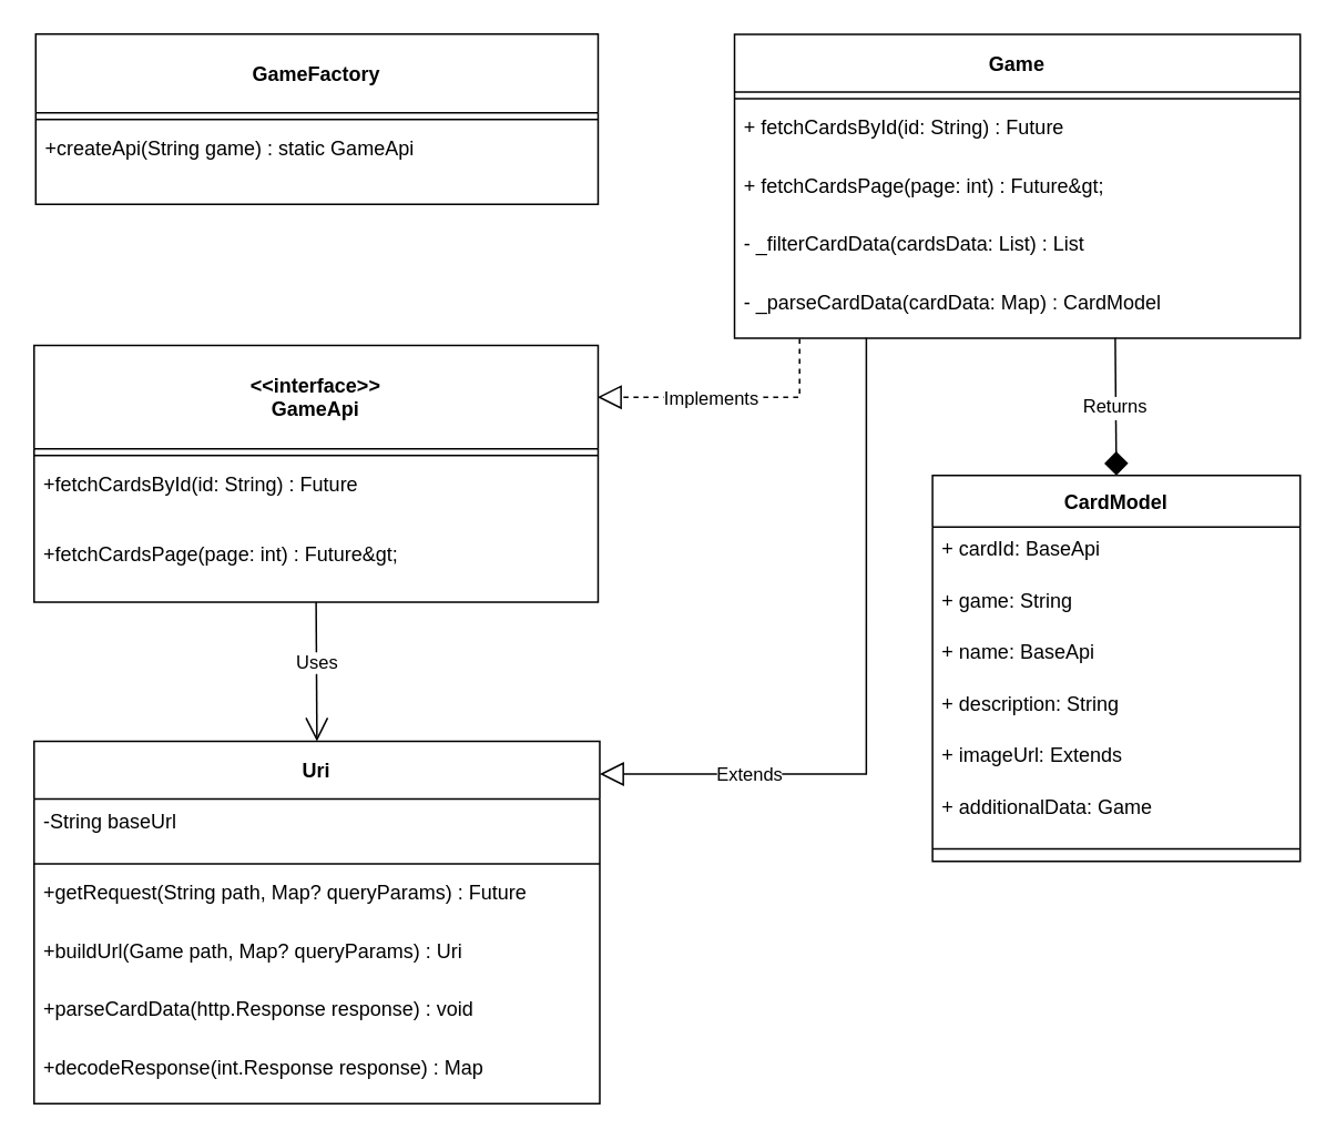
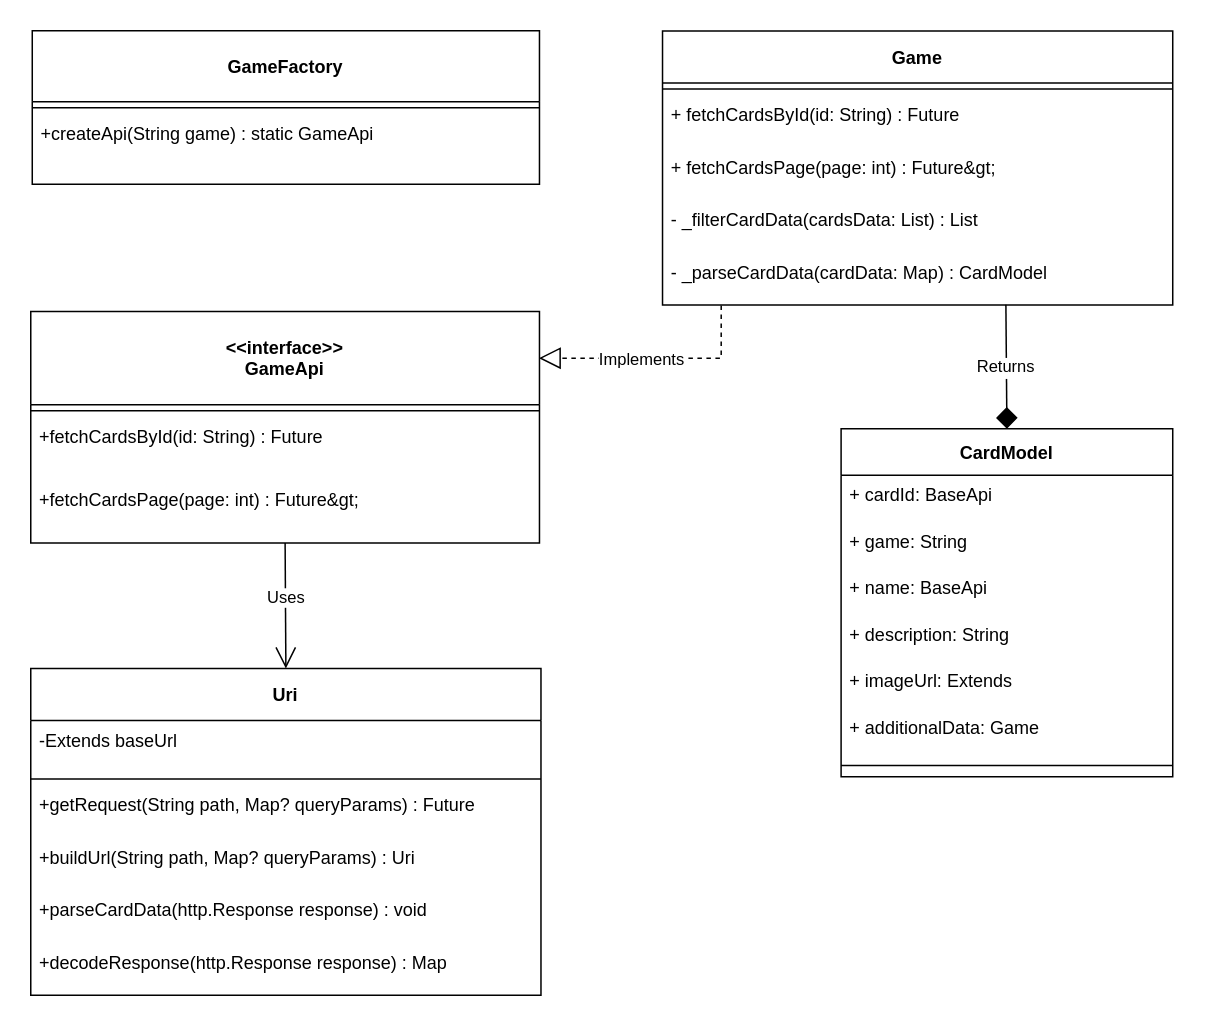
- <mxCell id="33" value="" style="endArrow=block;dashed=0;endFill=0;endSize=12;html=1;rounded=0;entryX=1;entryY=0.09;entryDx=0;entryDy=0;entryPerimeter=0;exitX=0.233;exitY=0.997;exitDx=0;exitDy=0;exitPerimeter=0;edgeStyle=orthogonalEdgeStyle;" parent="1" source="16" target="26" edge="1"><mxGeometry width="160" relative="1" as="geometry"><mxPoint x="440" y="345" as="sourcePoint" /><mxPoint x="600" y="345" as="targetPoint" /></mxGeometry></mxCell>
- <mxCell id="34" value="Extends" style="edgeLabel;html=1;align=center;verticalAlign=middle;resizable=0;points=[];" parent="33" vertex="1" connectable="0"><mxGeometry x="0.579" relative="1" as="geometry"><mxPoint as="offset" /></mxGeometry></mxCell>
- <mxCell id="27" value="-String baseUrl" style="text;strokeColor=none;fillColor=none;align=left;verticalAlign=top;spacingLeft=4;spacingRight=4;overflow=hidden;rotatable=0;points=[[0,0.5],[1,0.5]];portConstraint=eastwest;" parent="26" vertex="1"><mxGeometry y="34.667" width="340" height="35" as="geometry" /></mxCell>
+ <mxCell id="27" value="-Extends baseUrl" style="text;strokeColor=none;fillColor=none;align=left;verticalAlign=top;spacingLeft=4;spacingRight=4;overflow=hidden;rotatable=0;points=[[0,0.5],[1,0.5]];portConstraint=eastwest;" parent="26" vertex="1"><mxGeometry y="34.667" width="340" height="35" as="geometry" /></mxCell>
- <mxCell id="30" value="+buildUrl(Game path, Map? queryParams) : Uri" style="text;strokeColor=none;fillColor=none;align=left;verticalAlign=top;spacingLeft=4;spacingRight=4;overflow=hidden;rotatable=0;points=[[0,0.5],[1,0.5]];portConstraint=eastwest;" parent="26" vertex="1"><mxGeometry y="112.667" width="340" height="35" as="geometry" /></mxCell>
+ <mxCell id="30" value="+buildUrl(String path, Map? queryParams) : Uri" style="text;strokeColor=none;fillColor=none;align=left;verticalAlign=top;spacingLeft=4;spacingRight=4;overflow=hidden;rotatable=0;points=[[0,0.5],[1,0.5]];portConstraint=eastwest;" parent="26" vertex="1"><mxGeometry y="112.667" width="340" height="35" as="geometry" /></mxCell>
- <mxCell id="32" value="+decodeResponse(int.Response response) : Map" style="text;strokeColor=none;fillColor=none;align=left;verticalAlign=top;spacingLeft=4;spacingRight=4;overflow=hidden;rotatable=0;points=[[0,0.5],[1,0.5]];portConstraint=eastwest;" parent="26" vertex="1"><mxGeometry y="182.667" width="340" height="35" as="geometry" /></mxCell>
+ <mxCell id="32" value="+decodeResponse(http.Response response) : Map" style="text;strokeColor=none;fillColor=none;align=left;verticalAlign=top;spacingLeft=4;spacingRight=4;overflow=hidden;rotatable=0;points=[[0,0.5],[1,0.5]];portConstraint=eastwest;" parent="26" vertex="1"><mxGeometry y="182.667" width="340" height="35" as="geometry" /></mxCell>
